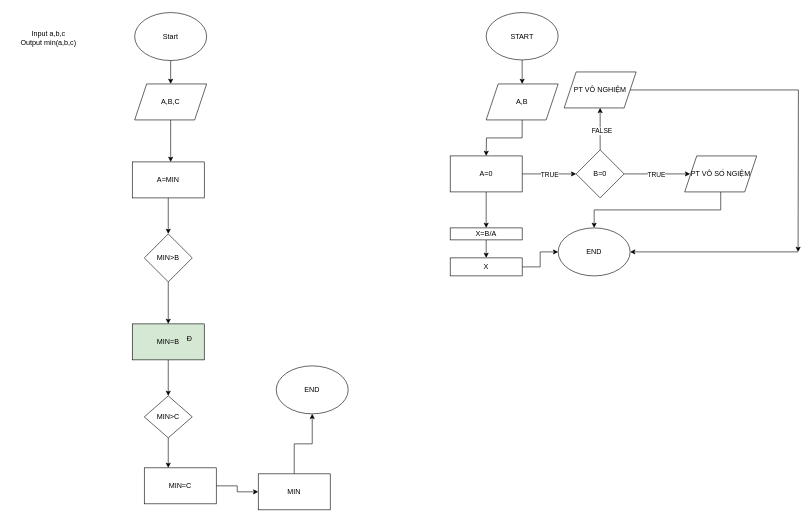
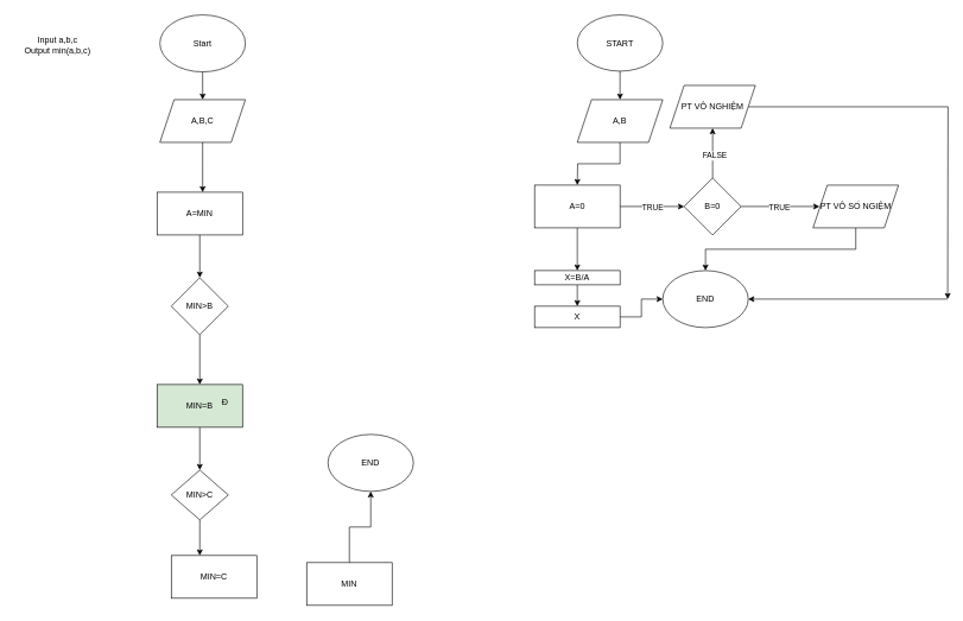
- <mxCell id="16" style="edgeStyle=orthogonalEdgeStyle;rounded=0;orthogonalLoop=1;jettySize=auto;html=1;exitX=1;exitY=0.5;exitDx=0;exitDy=0;entryX=0;entryY=0.5;entryDx=0;entryDy=0;" parent="1" source="17" target="19" edge="1"><mxGeometry relative="1" as="geometry"><mxPoint x="400" y="879" as="targetPoint" /></mxGeometry></mxCell>
